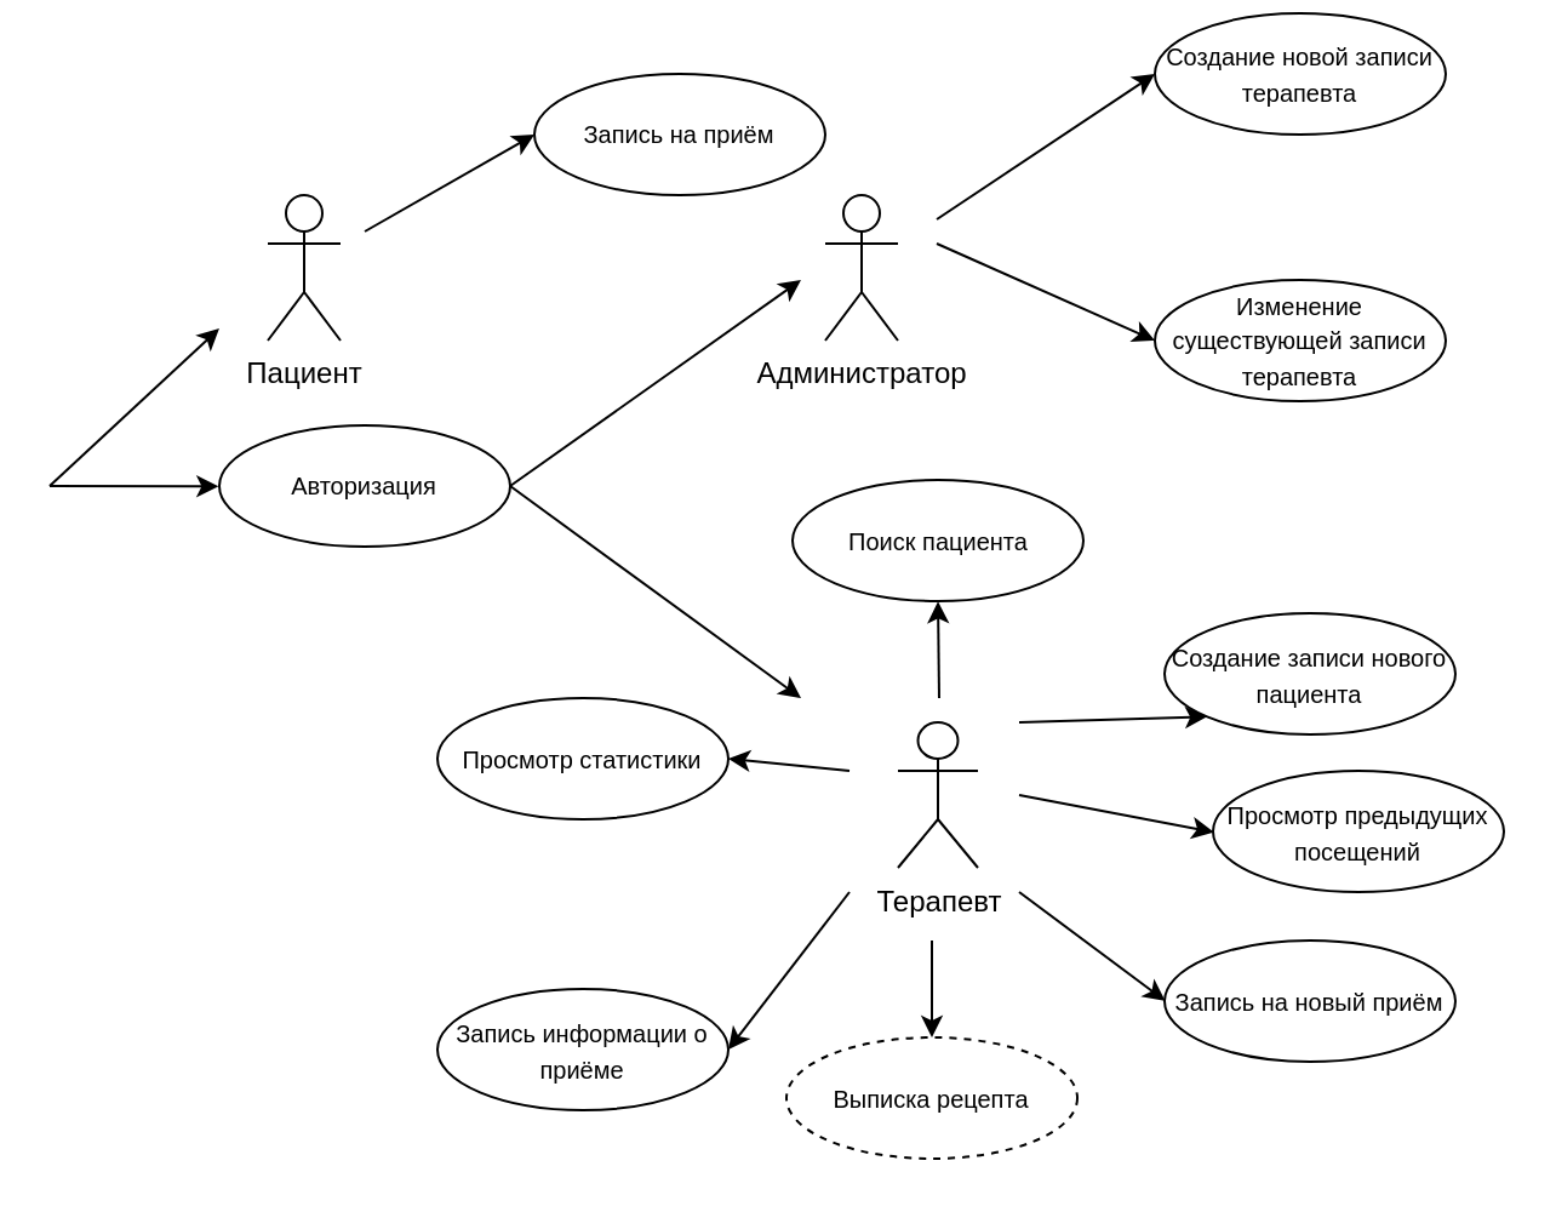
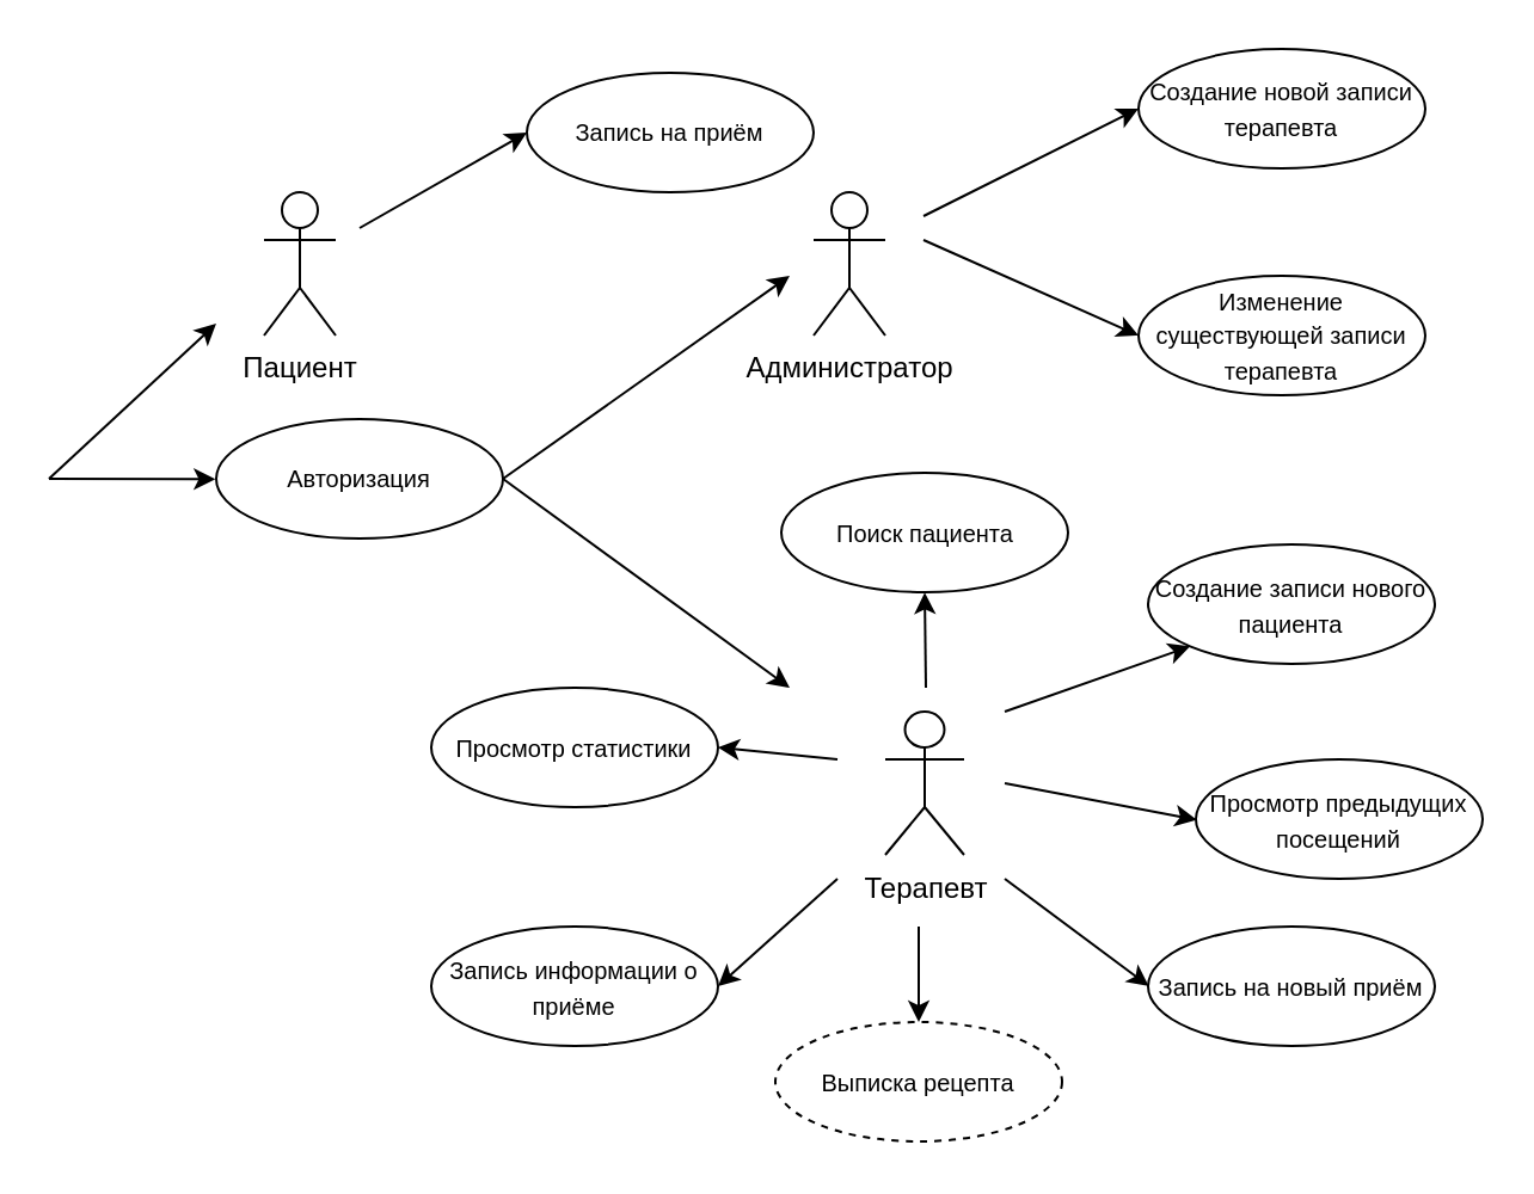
- <mxCell id="25" value="&lt;span style=&quot;font-size: 10px&quot;&gt;Создание новой записи терапевта&lt;/span&gt;" style="ellipse;whiteSpace=wrap;html=1;" parent="1" vertex="1"><mxGeometry x="476" y="5" width="120" height="50" as="geometry" /></mxCell>
+ <mxCell id="25" value="&lt;span style=&quot;font-size: 10px&quot;&gt;Создание новой записи терапевта&lt;/span&gt;" style="ellipse;whiteSpace=wrap;html=1;" parent="1" vertex="1"><mxGeometry x="476" y="20" width="120" height="50" as="geometry" /></mxCell>
- <mxCell id="12" value="&lt;span style=&quot;font-size: 10px&quot;&gt;Создание записи нового пациента&lt;/span&gt;" style="ellipse;whiteSpace=wrap;html=1;" parent="1" vertex="1"><mxGeometry x="480" y="252.5" width="120" height="50" as="geometry" /></mxCell>
+ <mxCell id="12" value="&lt;span style=&quot;font-size: 10px&quot;&gt;Создание записи нового пациента&lt;/span&gt;" style="ellipse;whiteSpace=wrap;html=1;" parent="1" vertex="1"><mxGeometry x="480" y="227.5" width="120" height="50" as="geometry" /></mxCell>
- <mxCell id="13" value="&lt;span style=&quot;font-size: 10px&quot;&gt;Запись информации о приёме&lt;/span&gt;" style="ellipse;whiteSpace=wrap;html=1;" parent="1" vertex="1"><mxGeometry x="180" y="407.5" width="120" height="50" as="geometry" /></mxCell>
+ <mxCell id="13" value="&lt;span style=&quot;font-size: 10px&quot;&gt;Запись информации о приёме&lt;/span&gt;" style="ellipse;whiteSpace=wrap;html=1;" parent="1" vertex="1"><mxGeometry x="180" y="387.5" width="120" height="50" as="geometry" /></mxCell>
